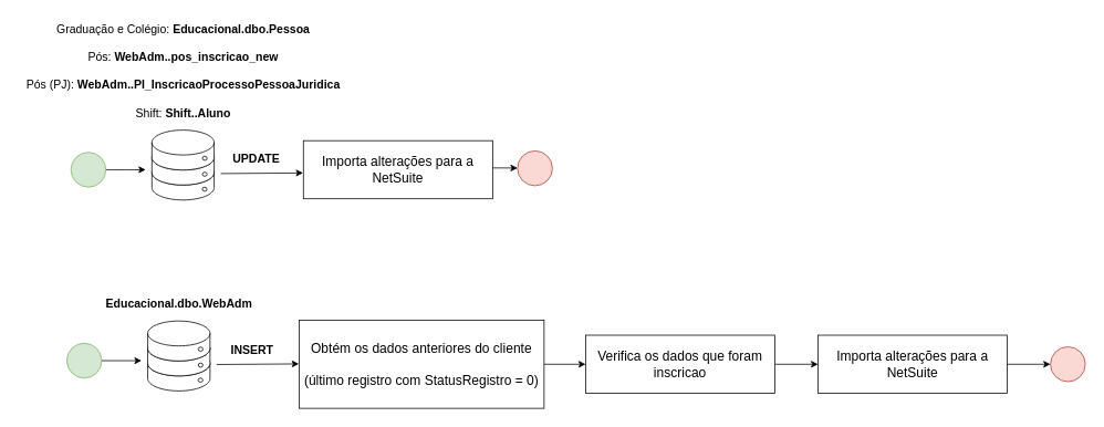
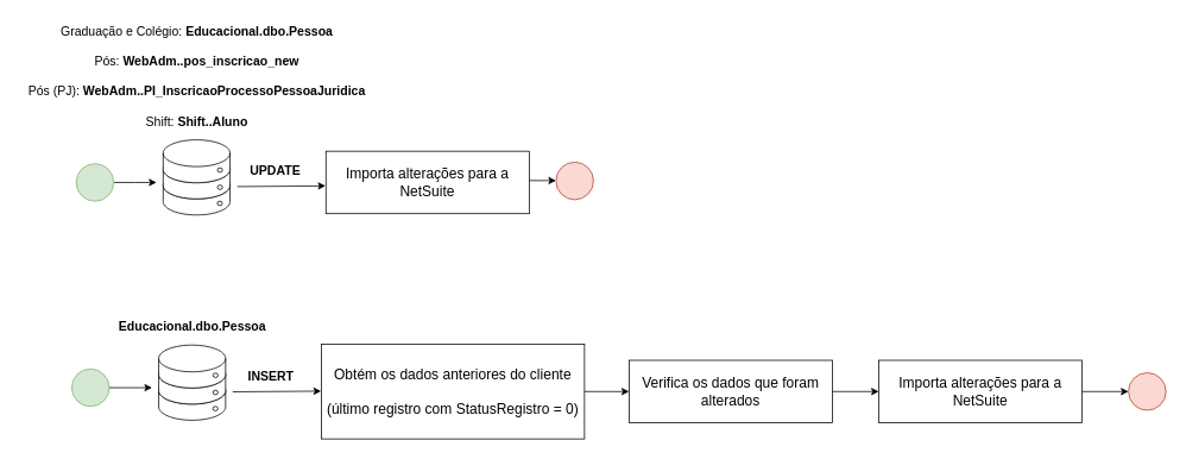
- <mxCell id="17" value="&lt;font style=&quot;font-size: 14px;&quot;&gt;&lt;b&gt;Educacional.dbo.WebAdm&lt;/b&gt;&lt;br&gt;&lt;/font&gt;" style="text;html=1;align=center;verticalAlign=middle;resizable=0;points=[];autosize=1;strokeColor=none;fillColor=none;strokeWidth=13;" vertex="1" parent="1"><mxGeometry x="120" y="350" width="190" height="30" as="geometry" /></mxCell>
+ <mxCell id="17" value="&lt;font style=&quot;font-size: 14px;&quot;&gt;&lt;b&gt;Educacional.dbo.Pessoa&lt;/b&gt;&lt;br&gt;&lt;/font&gt;" style="text;html=1;align=center;verticalAlign=middle;resizable=0;points=[];autosize=1;strokeColor=none;fillColor=none;strokeWidth=13;" vertex="1" parent="1"><mxGeometry x="120" y="350" width="190" height="30" as="geometry" /></mxCell>
- <mxCell id="32" value="Verifica os dados que foram inscricao" style="whiteSpace=wrap;html=1;strokeColor=default;align=center;verticalAlign=middle;fontFamily=Helvetica;fontSize=16;fontColor=default;startSize=30;fillColor=default;" vertex="1" parent="1"><mxGeometry x="705" y="403.11" width="228" height="70" as="geometry" /></mxCell>
+ <mxCell id="32" value="Verifica os dados que foram alterados" style="whiteSpace=wrap;html=1;strokeColor=default;align=center;verticalAlign=middle;fontFamily=Helvetica;fontSize=16;fontColor=default;startSize=30;fillColor=default;" vertex="1" parent="1"><mxGeometry x="705" y="403.11" width="228" height="70" as="geometry" /></mxCell>
